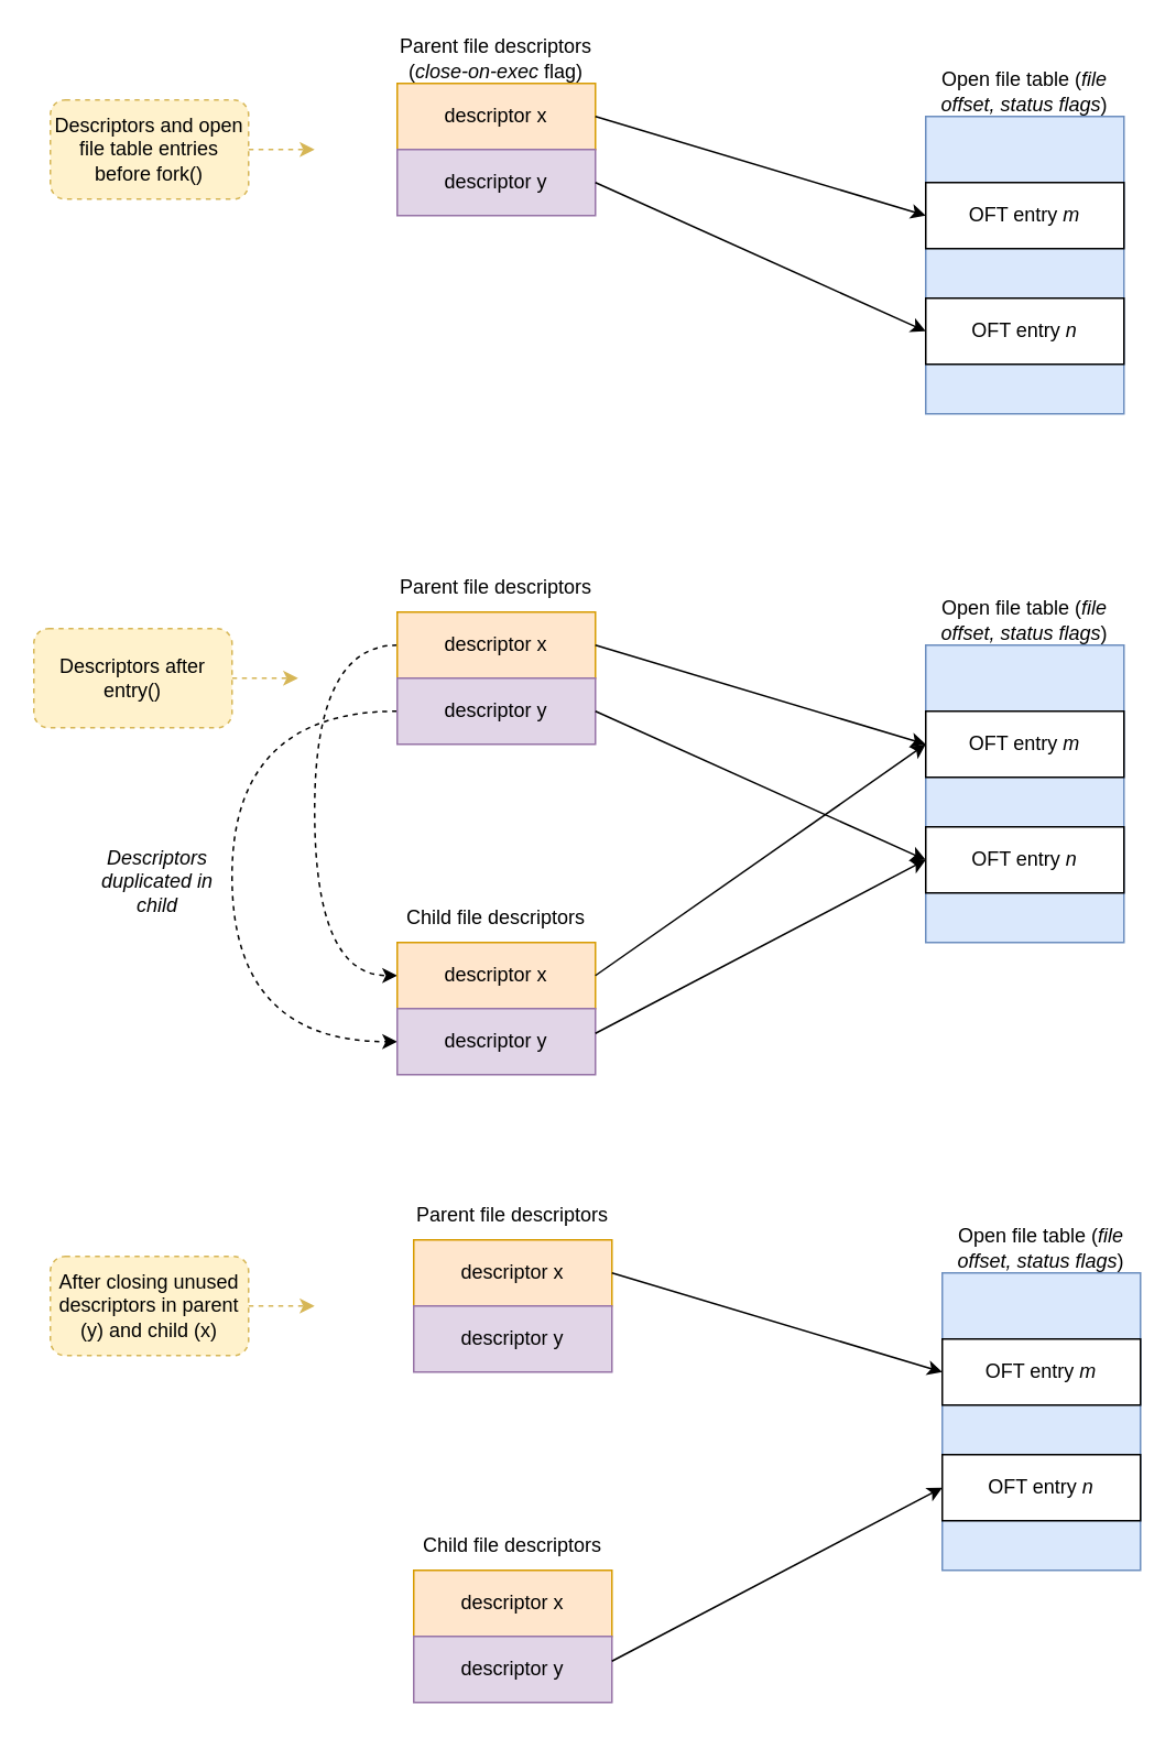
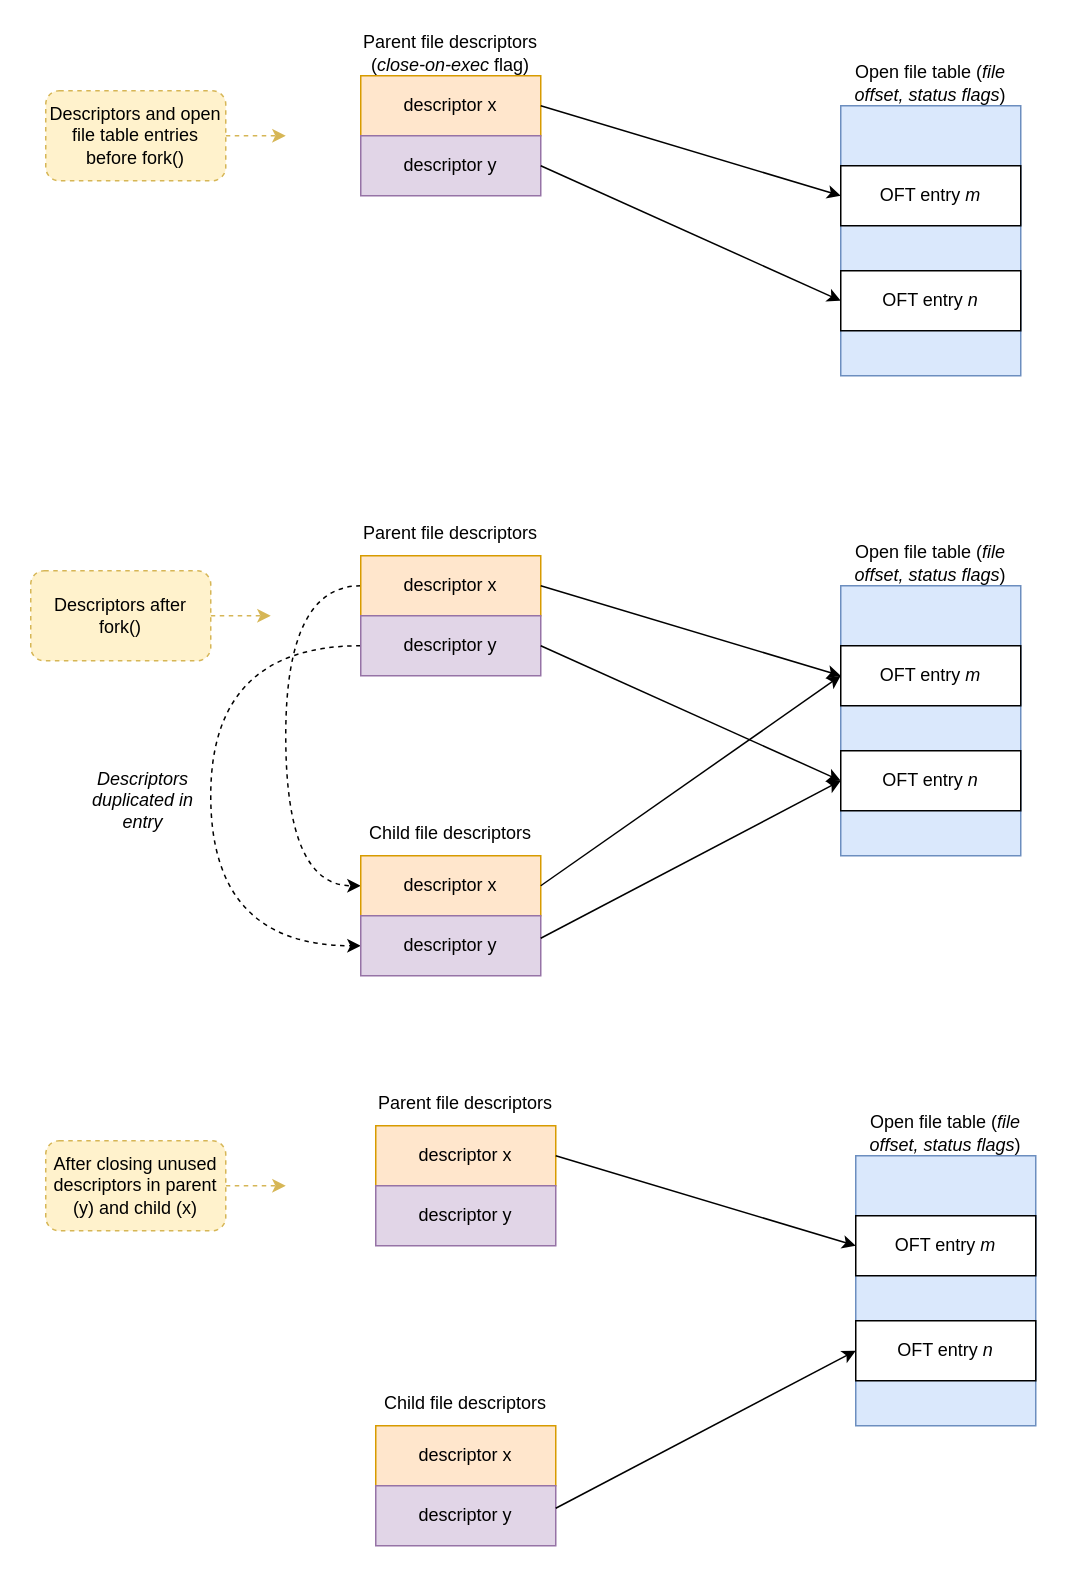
- <mxCell id="30" value="Descriptors after entry()" style="rounded=1;whiteSpace=wrap;html=1;fillColor=#fff2cc;strokeColor=#d6b656;dashed=1;" vertex="1" parent="1"><mxGeometry x="20" y="380" width="120" height="60" as="geometry" /></mxCell>
+ <mxCell id="30" value="Descriptors after fork()" style="rounded=1;whiteSpace=wrap;html=1;fillColor=#fff2cc;strokeColor=#d6b656;dashed=1;" vertex="1" parent="1"><mxGeometry x="20" y="380" width="120" height="60" as="geometry" /></mxCell>
- <mxCell id="31" value="&lt;i&gt;Descriptors duplicated in child&lt;/i&gt;" style="text;html=1;align=center;verticalAlign=middle;whiteSpace=wrap;rounded=0;" vertex="1" parent="1"><mxGeometry x="60" y="510" width="70" height="45" as="geometry" /></mxCell>
+ <mxCell id="31" value="&lt;i&gt;Descriptors duplicated in entry&lt;/i&gt;" style="text;html=1;align=center;verticalAlign=middle;whiteSpace=wrap;rounded=0;" vertex="1" parent="1"><mxGeometry x="60" y="510" width="70" height="45" as="geometry" /></mxCell>
